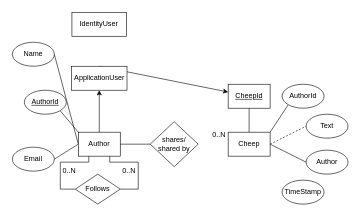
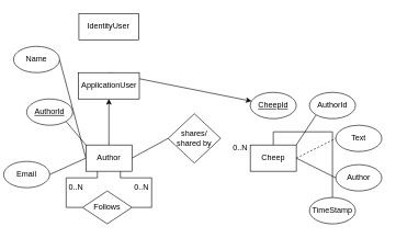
- <mxCell id="2" value="&lt;u&gt;CheepId&lt;/u&gt;" style="whiteSpace=wrap;html=1;rounded=0;" vertex="1" parent="1"><mxGeometry x="380" y="140" width="70" height="40" as="geometry" /></mxCell>
+ <mxCell id="2" value="&lt;u&gt;CheepId&lt;/u&gt;" style="ellipse;whiteSpace=wrap;html=1;" vertex="1" parent="1"><mxGeometry x="380" y="140" width="70" height="40" as="geometry" /></mxCell>
- <mxCell id="3" style="edgeStyle=orthogonalEdgeStyle;rounded=0;orthogonalLoop=1;jettySize=auto;html=1;exitX=0.5;exitY=0;exitDx=0;exitDy=0;entryX=0.5;entryY=1;entryDx=0;entryDy=0;endArrow=none;endFill=0;" edge="1" parent="1" source="7" target="2"><mxGeometry relative="1" as="geometry" /></mxCell>
+ <mxCell id="3" style="edgeStyle=orthogonalEdgeStyle;rounded=0;orthogonalLoop=1;jettySize=auto;html=1;exitX=0.5;exitY=0;exitDx=0;exitDy=0;endArrow=none;endFill=0;" edge="1" parent="1" source="7" target="20"><mxGeometry relative="1" as="geometry" /></mxCell>
- <mxCell id="15" value="shares/ shared by" style="rhombus;whiteSpace=wrap;html=1;" vertex="1" parent="1"><mxGeometry x="250" y="202.5" width="80" height="75" as="geometry" /></mxCell>
+ <mxCell id="15" value="shares/ shared by" style="rhombus;whiteSpace=wrap;html=1;" vertex="1" parent="1"><mxGeometry x="255" y="172.5" width="80" height="75" as="geometry" /></mxCell>
- <mxCell id="23" value="Email" style="ellipse;whiteSpace=wrap;html=1;" vertex="1" parent="1"><mxGeometry x="20" y="245" width="70" height="40" as="geometry" /></mxCell>
+ <mxCell id="23" value="Email" style="ellipse;whiteSpace=wrap;html=1;" vertex="1" parent="1"><mxGeometry x="5" y="245" width="70" height="40" as="geometry" /></mxCell>
